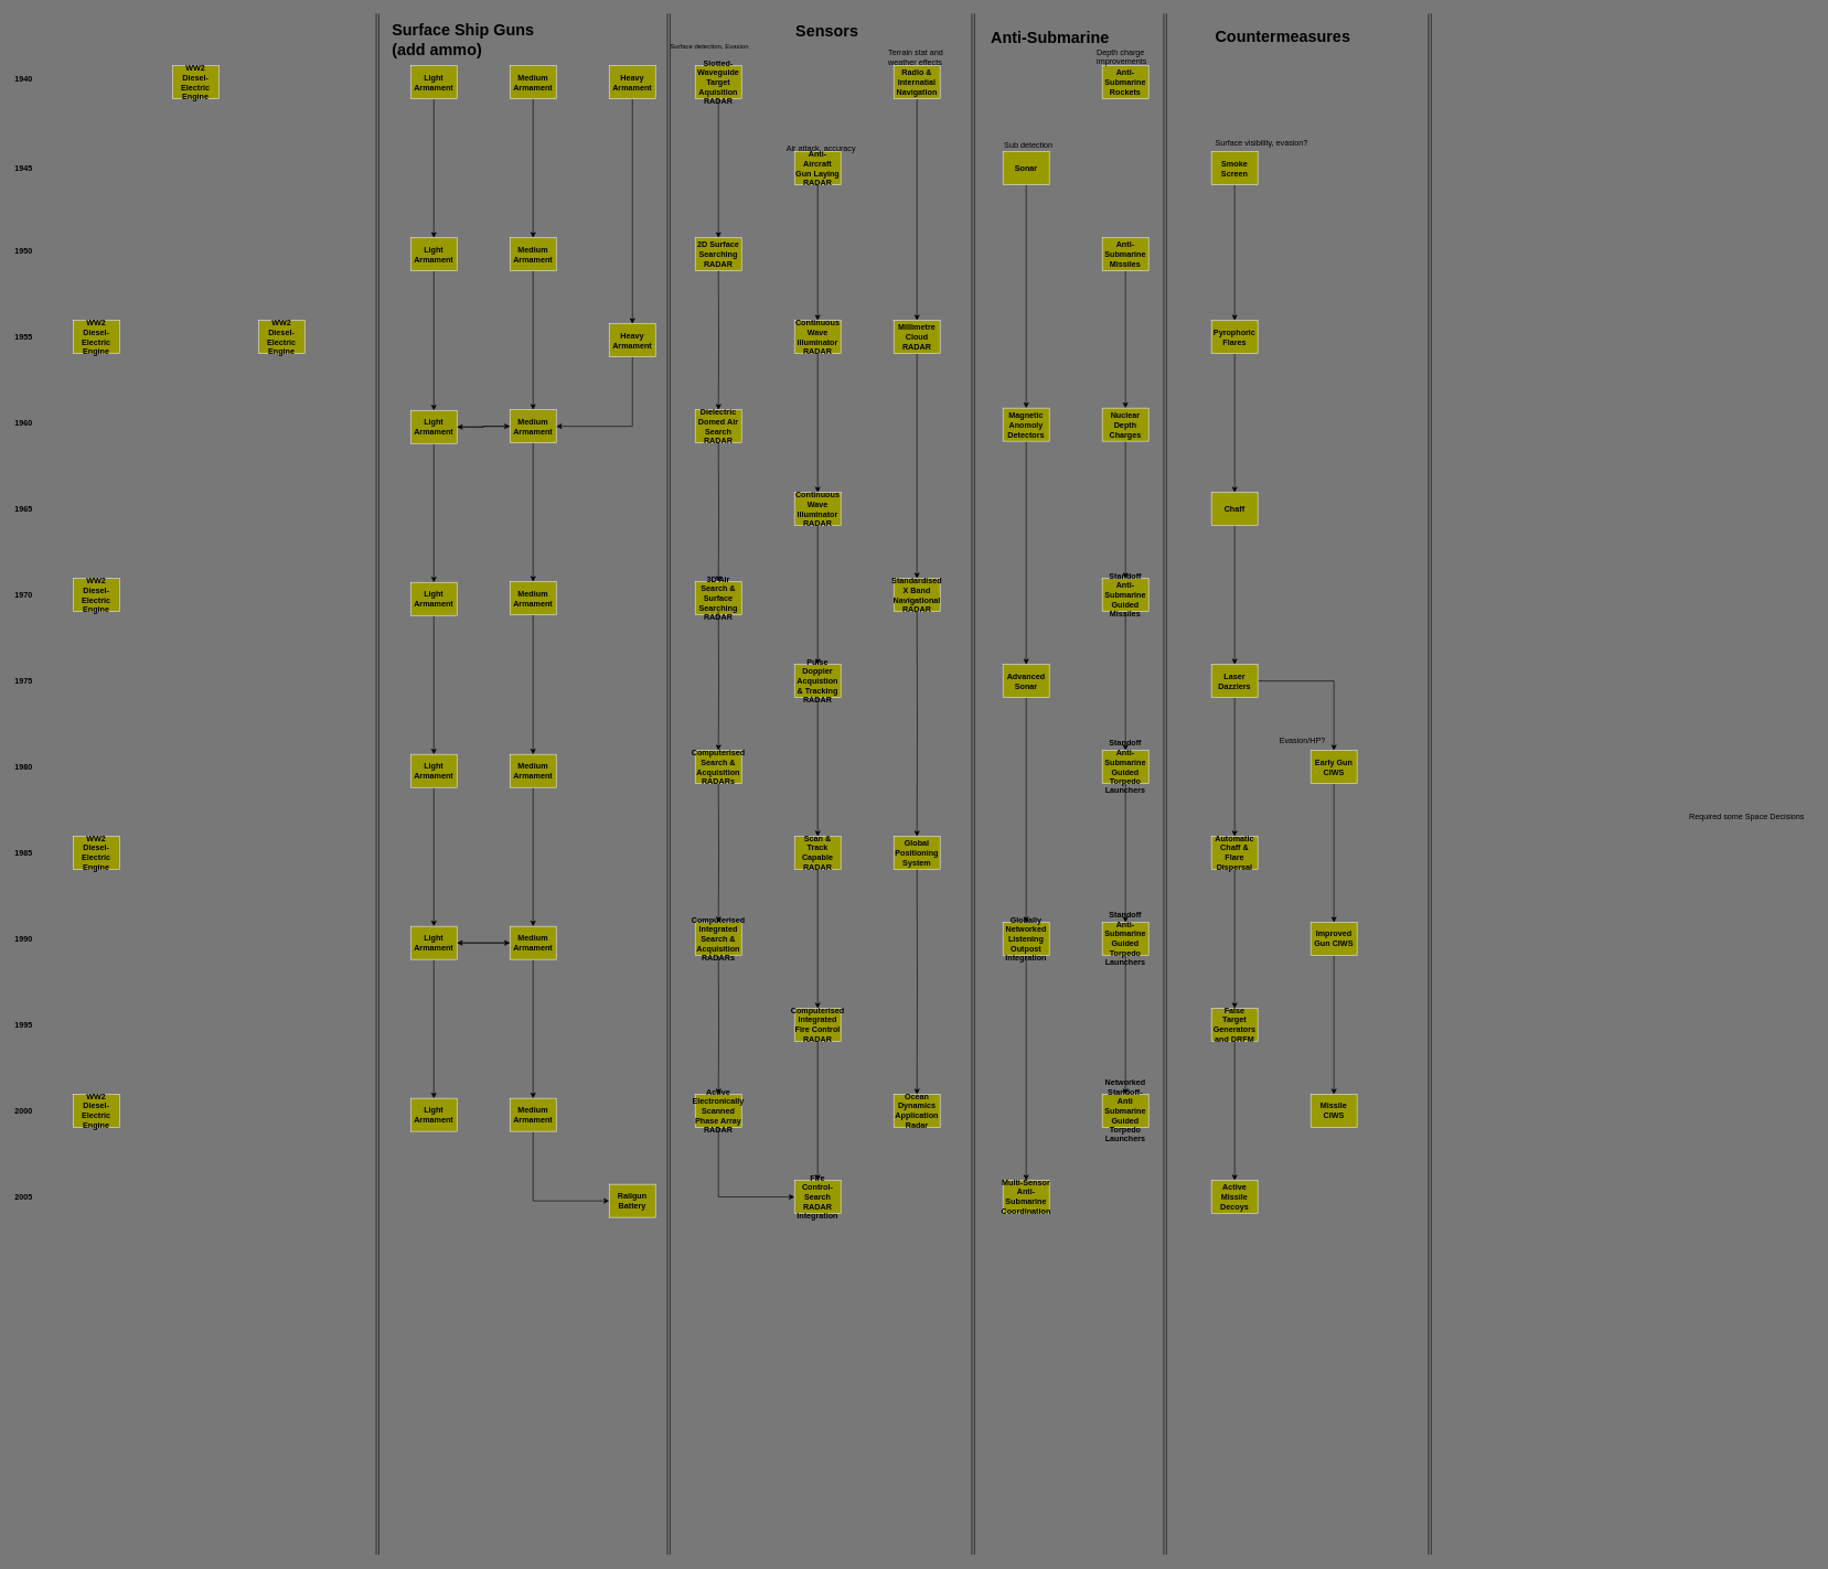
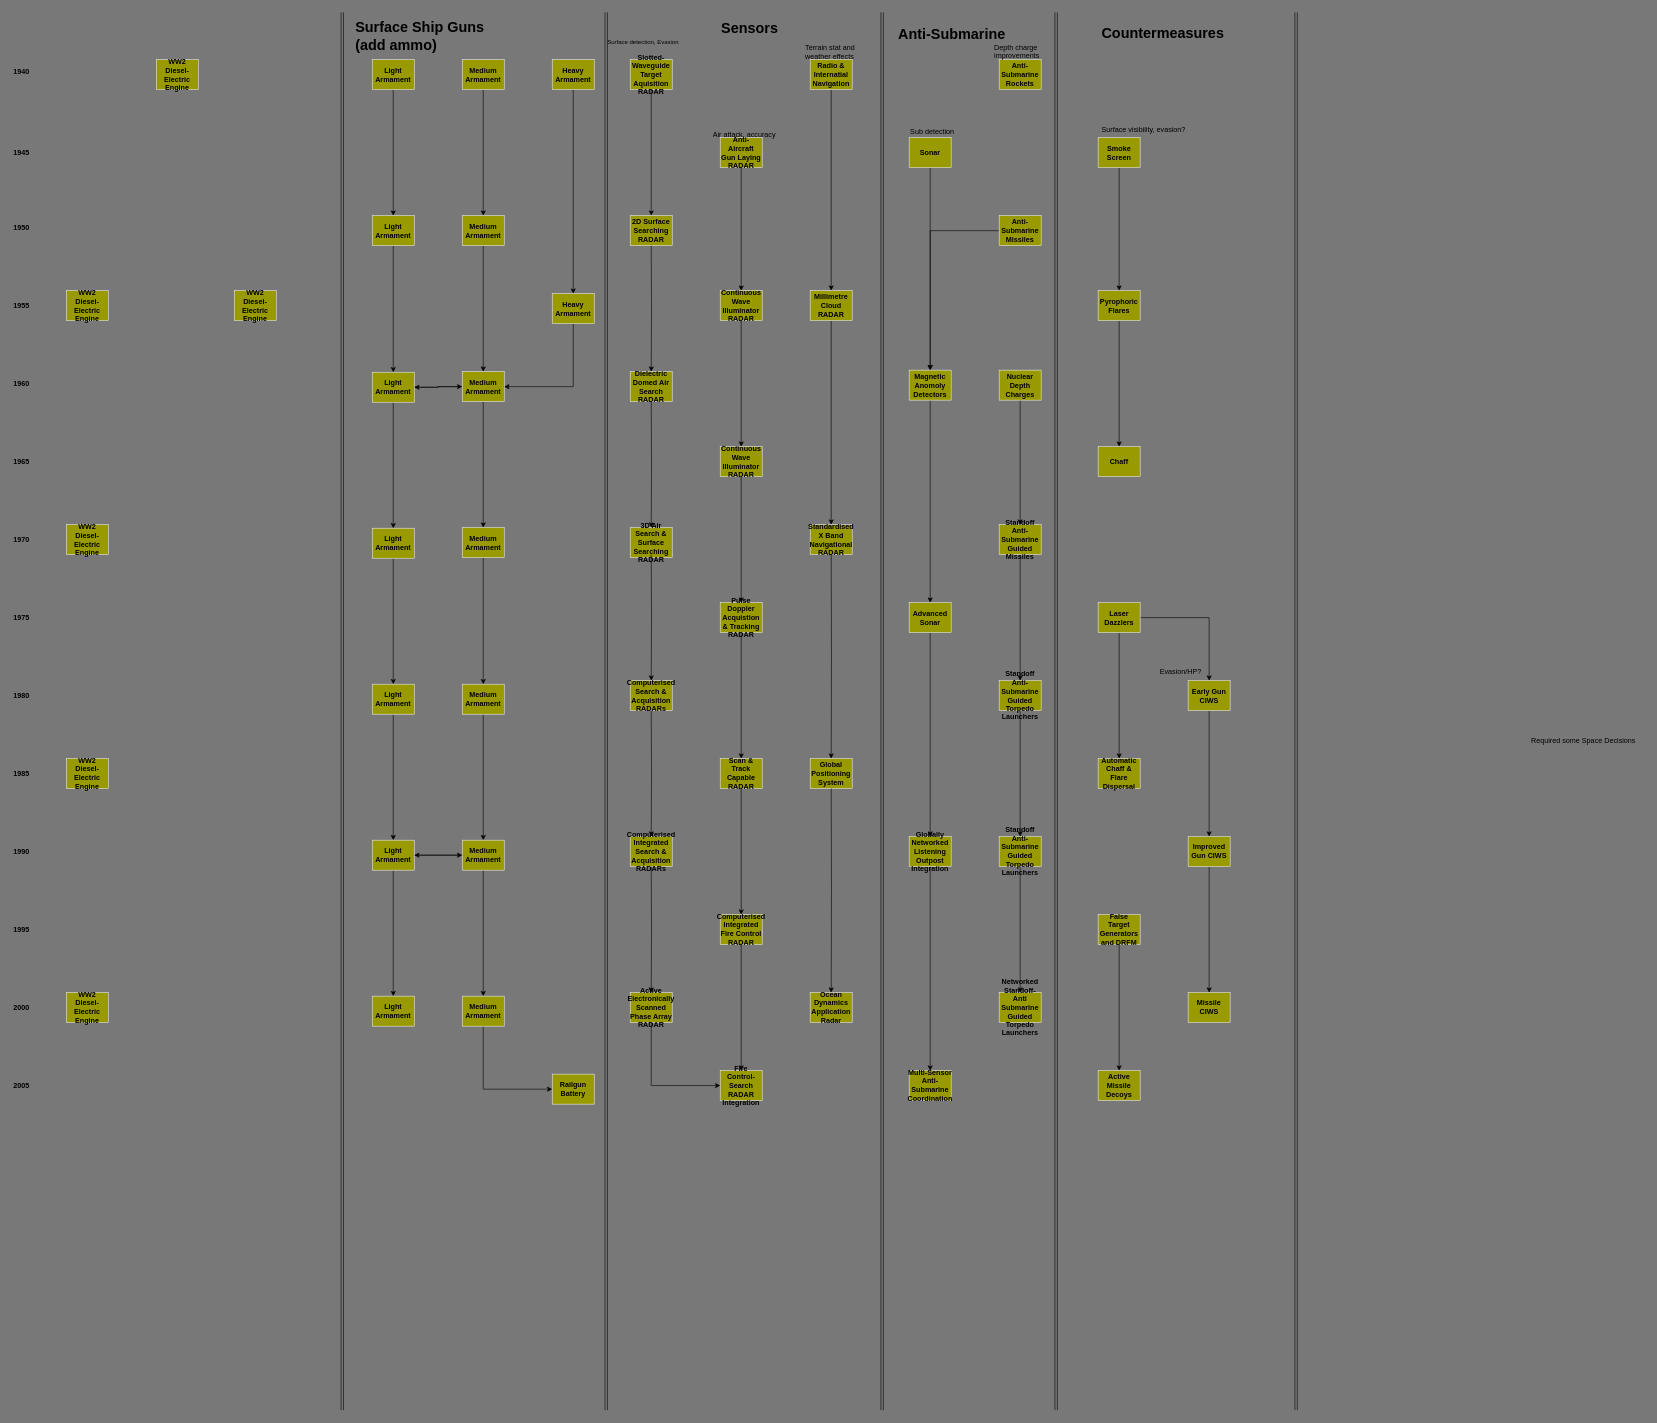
- <mxCell id="48" style="edgeStyle=orthogonalEdgeStyle;rounded=0;orthogonalLoop=1;jettySize=auto;html=1;" parent="1" source="49" target="51" edge="1"><mxGeometry relative="1" as="geometry" /></mxCell>
+ <mxCell id="48" style="edgeStyle=orthogonalEdgeStyle;rounded=0;orthogonalLoop=1;jettySize=auto;html=1;" parent="1" source="49" target="53" edge="1"><mxGeometry relative="1" as="geometry" /></mxCell>
- <mxCell id="15" value="" style="edgeStyle=orthogonalEdgeStyle;rounded=0;orthogonalLoop=1;jettySize=auto;html=1;" parent="1" source="16" target="19" edge="1"><mxGeometry relative="1" as="geometry"><mxPoint x="1865" y="884" as="targetPoint" /></mxGeometry></mxCell>
- <mxCell id="22" value="" style="edgeStyle=orthogonalEdgeStyle;rounded=0;orthogonalLoop=1;jettySize=auto;html=1;" parent="1" source="23" target="25" edge="1"><mxGeometry relative="1" as="geometry"><mxPoint x="1865" y="1404" as="targetPoint" /></mxGeometry></mxCell>
